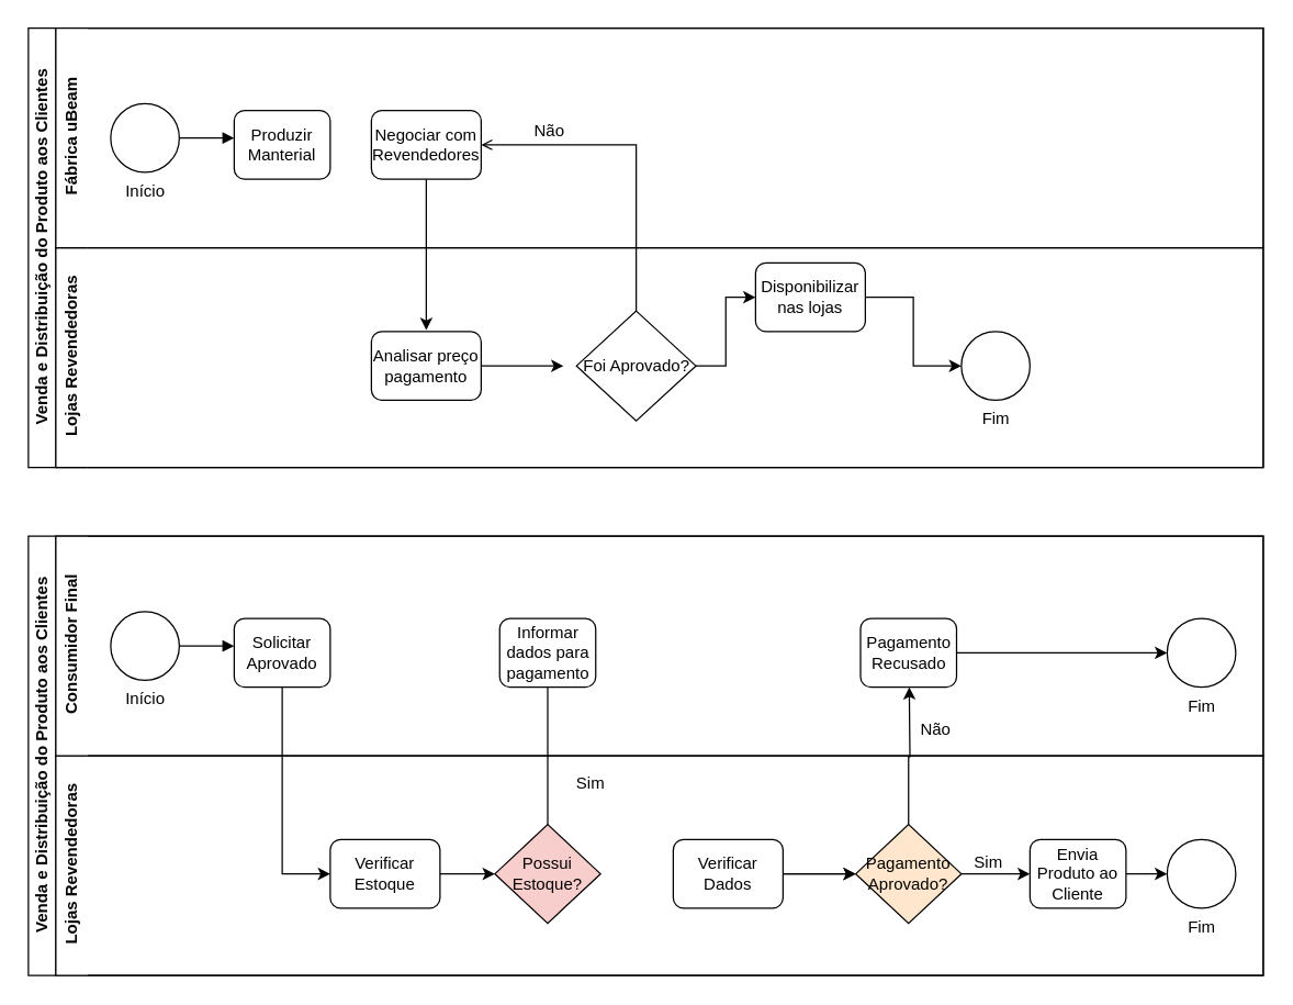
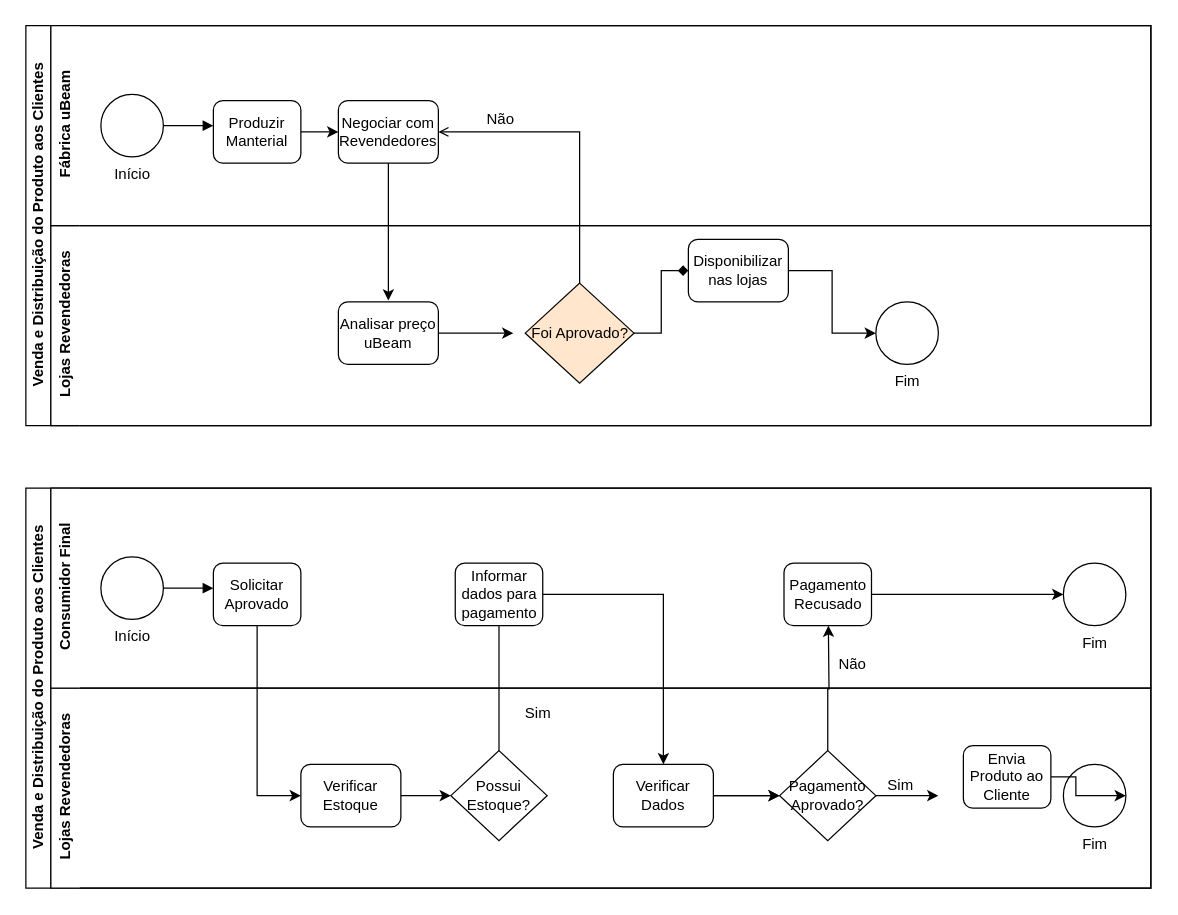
+ <mxCell id="13" style="edgeStyle=orthogonalEdgeStyle;rounded=0;orthogonalLoop=1;jettySize=auto;html=1;exitX=1;exitY=0.5;exitDx=0;exitDy=0;entryX=0;entryY=0.5;entryDx=0;entryDy=0;" parent="10" source="14" target="15" edge="1"><mxGeometry relative="1" as="geometry" /></mxCell>
- <mxCell id="5" style="edgeStyle=orthogonalEdgeStyle;rounded=0;orthogonalLoop=1;jettySize=auto;html=1;exitX=1;exitY=0.5;exitDx=0;exitDy=0;entryX=0;entryY=0.5;entryDx=0;entryDy=0;" parent="3" source="6" target="8" edge="1"><mxGeometry relative="1" as="geometry" /></mxCell>
+ <mxCell id="5" style="edgeStyle=orthogonalEdgeStyle;rounded=0;orthogonalLoop=1;jettySize=auto;html=1;exitX=1;exitY=0.5;exitDx=0;exitDy=0;entryX=0;entryY=0.5;entryDx=0;entryDy=0;endArrow=diamond;" parent="3" source="6" target="8" edge="1"><mxGeometry relative="1" as="geometry" /></mxCell>
- <mxCell id="4" value="Analisar preço pagamento" style="shape=ext;rounded=1;html=1;whiteSpace=wrap;" parent="3" vertex="1"><mxGeometry x="230" y="61" width="80" height="50" as="geometry" /></mxCell>
+ <mxCell id="4" value="Analisar preço uBeam" style="shape=ext;rounded=1;html=1;whiteSpace=wrap;" parent="3" vertex="1"><mxGeometry x="230" y="61" width="80" height="50" as="geometry" /></mxCell>
- <mxCell id="6" value="Foi Aprovado?" style="rhombus;whiteSpace=wrap;html=1;" parent="3" vertex="1"><mxGeometry x="379.5" y="46" width="87" height="80" as="geometry" /></mxCell>
+ <mxCell id="6" value="Foi Aprovado?" style="rhombus;whiteSpace=wrap;html=1;fillColor=#ffe6cc;" parent="3" vertex="1"><mxGeometry x="379.5" y="46" width="87" height="80" as="geometry" /></mxCell>
+ <mxCell id="44" style="edgeStyle=orthogonalEdgeStyle;rounded=0;orthogonalLoop=1;jettySize=auto;html=1;exitX=1;exitY=0.5;exitDx=0;exitDy=0;entryX=0.5;entryY=0;entryDx=0;entryDy=0;" parent="20" source="38" target="26" edge="1"><mxGeometry relative="1" as="geometry" /></mxCell>
- <mxCell id="23" value="Possui Estoque?" style="rhombus;whiteSpace=wrap;html=1;fillColor=#f8cecc;" parent="21" vertex="1"><mxGeometry x="320" y="50" width="77" height="72" as="geometry" /></mxCell>
+ <mxCell id="23" value="Possui Estoque?" style="rhombus;whiteSpace=wrap;html=1;" parent="21" vertex="1"><mxGeometry x="320" y="50" width="77" height="72" as="geometry" /></mxCell>
- <mxCell id="29" value="Pagamento Aprovado?" style="rhombus;whiteSpace=wrap;html=1;fillColor=#ffe6cc;" parent="21" vertex="1"><mxGeometry x="583" y="50" width="77" height="72" as="geometry" /></mxCell>
+ <mxCell id="29" value="Pagamento Aprovado?" style="rhombus;whiteSpace=wrap;html=1;" parent="21" vertex="1"><mxGeometry x="583" y="50" width="77" height="72" as="geometry" /></mxCell>
- <mxCell id="32" value="Envia Produto ao Cliente" style="shape=ext;rounded=1;html=1;whiteSpace=wrap;" parent="21" vertex="1"><mxGeometry x="710" y="61" width="70" height="50" as="geometry" /></mxCell>
+ <mxCell id="32" value="Envia Produto ao Cliente" style="shape=ext;rounded=1;html=1;whiteSpace=wrap;" parent="21" vertex="1"><mxGeometry x="730" y="46" width="70" height="50" as="geometry" /></mxCell>
